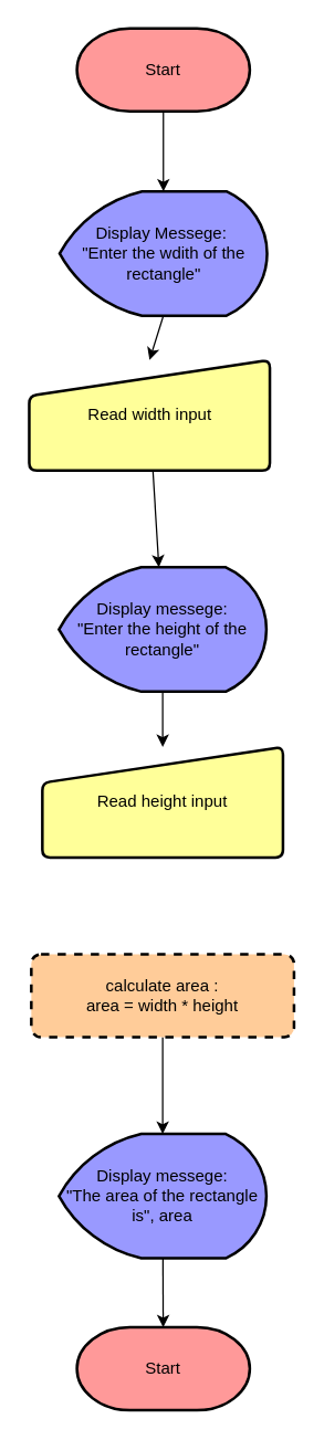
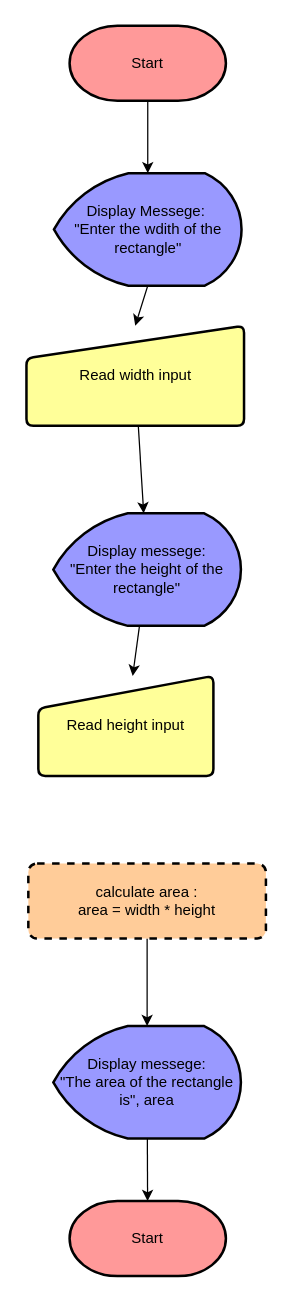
- <mxCell id="10" value="Read height input" style="html=1;strokeWidth=2;shape=manualInput;whiteSpace=wrap;rounded=1;size=26;arcSize=11;fillColor=#FFFF99;" vertex="1" parent="1"><mxGeometry x="30" y="540" width="174" height="80" as="geometry" /></mxCell>
+ <mxCell id="10" value="Read height input" style="html=1;strokeWidth=2;shape=manualInput;whiteSpace=wrap;rounded=1;size=26;arcSize=11;fillColor=#FFFF99;" vertex="1" parent="1"><mxGeometry x="30" y="540" width="140" height="80" as="geometry" /></mxCell>
